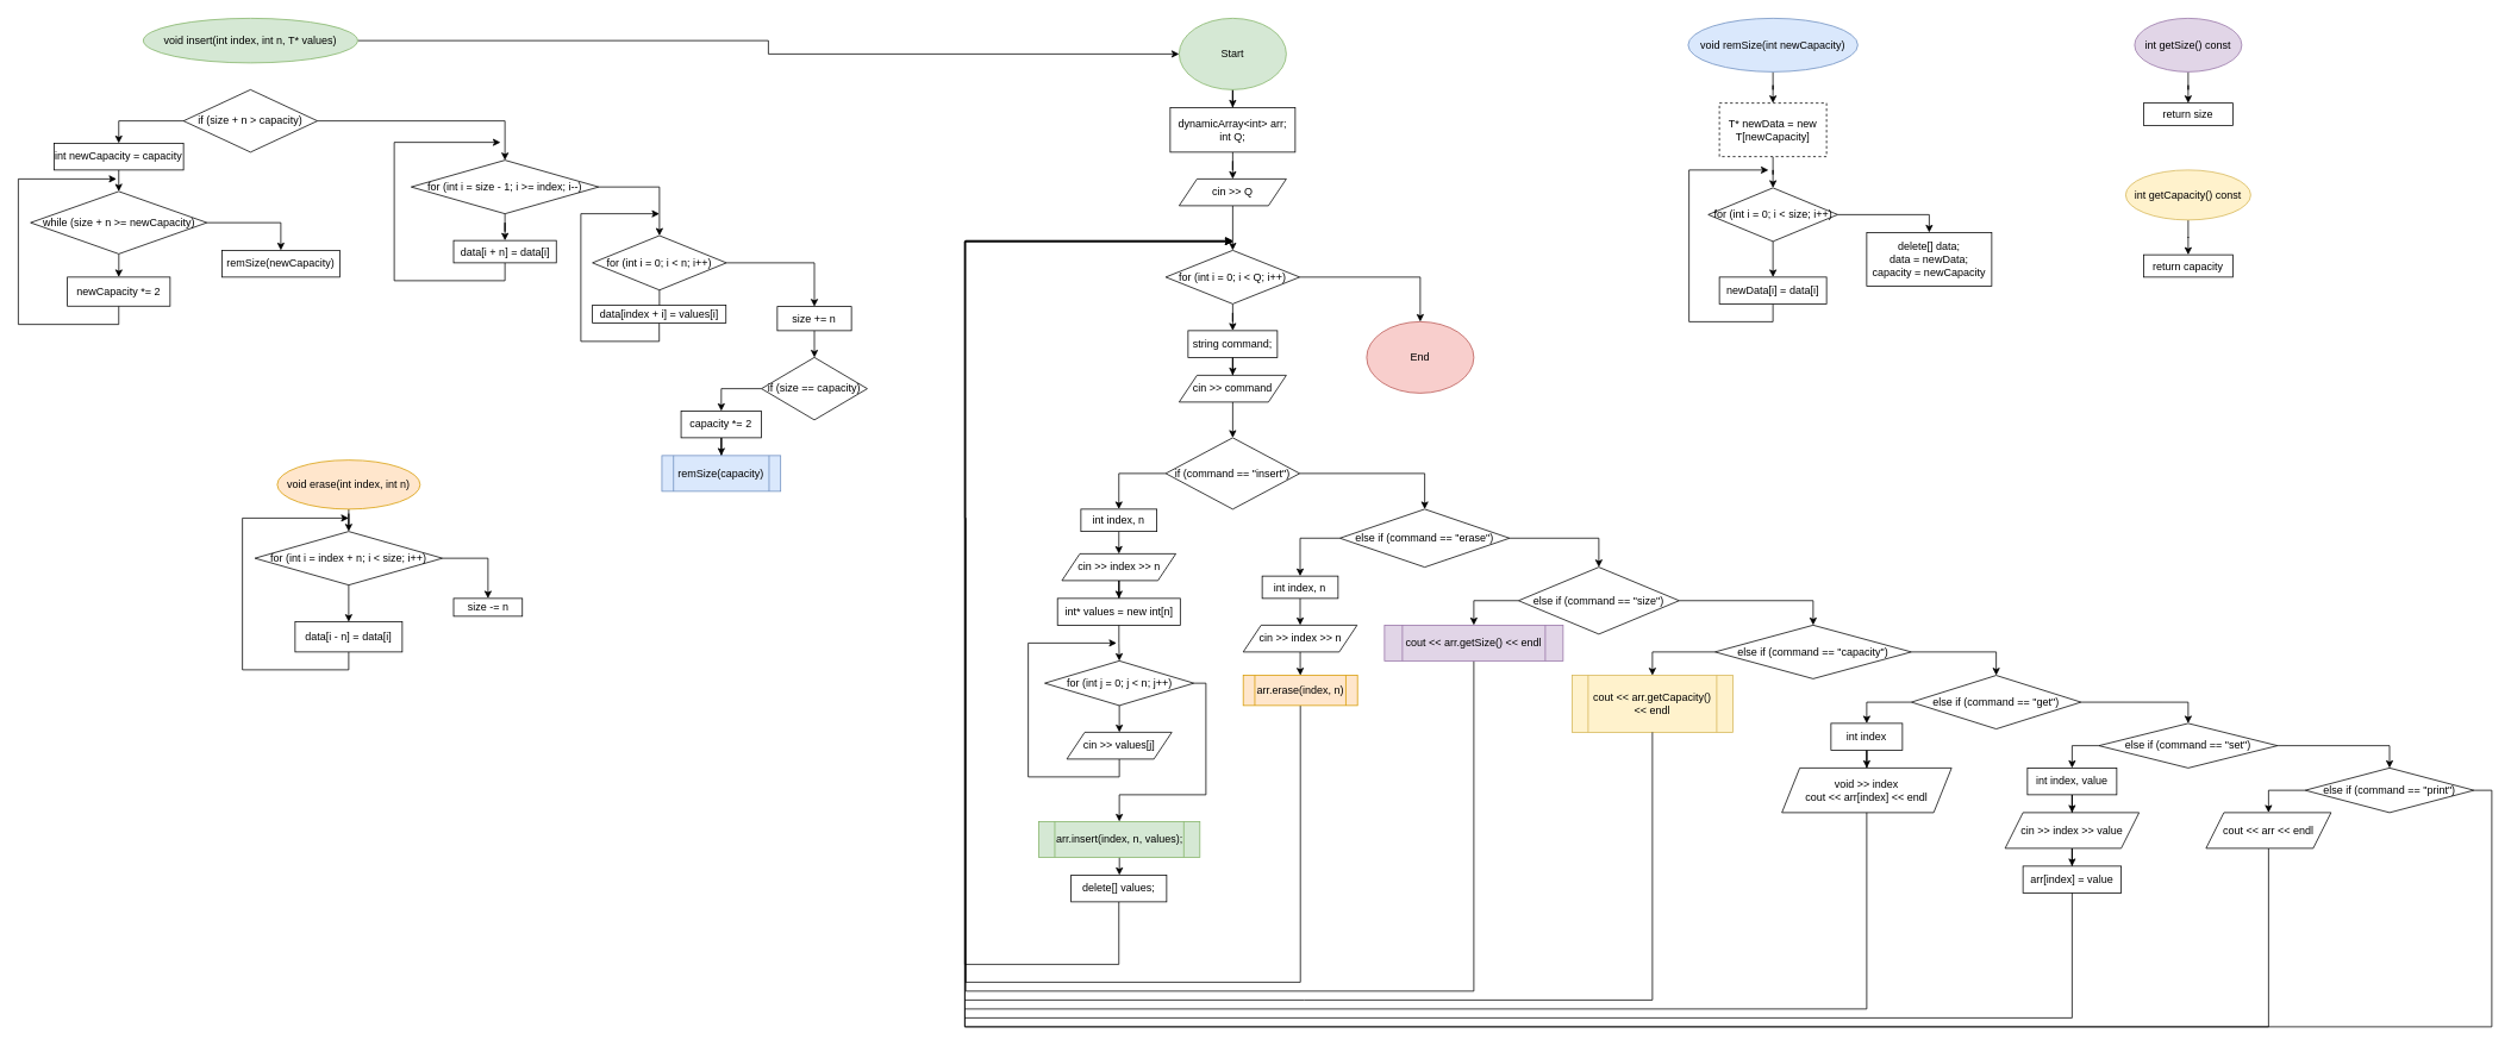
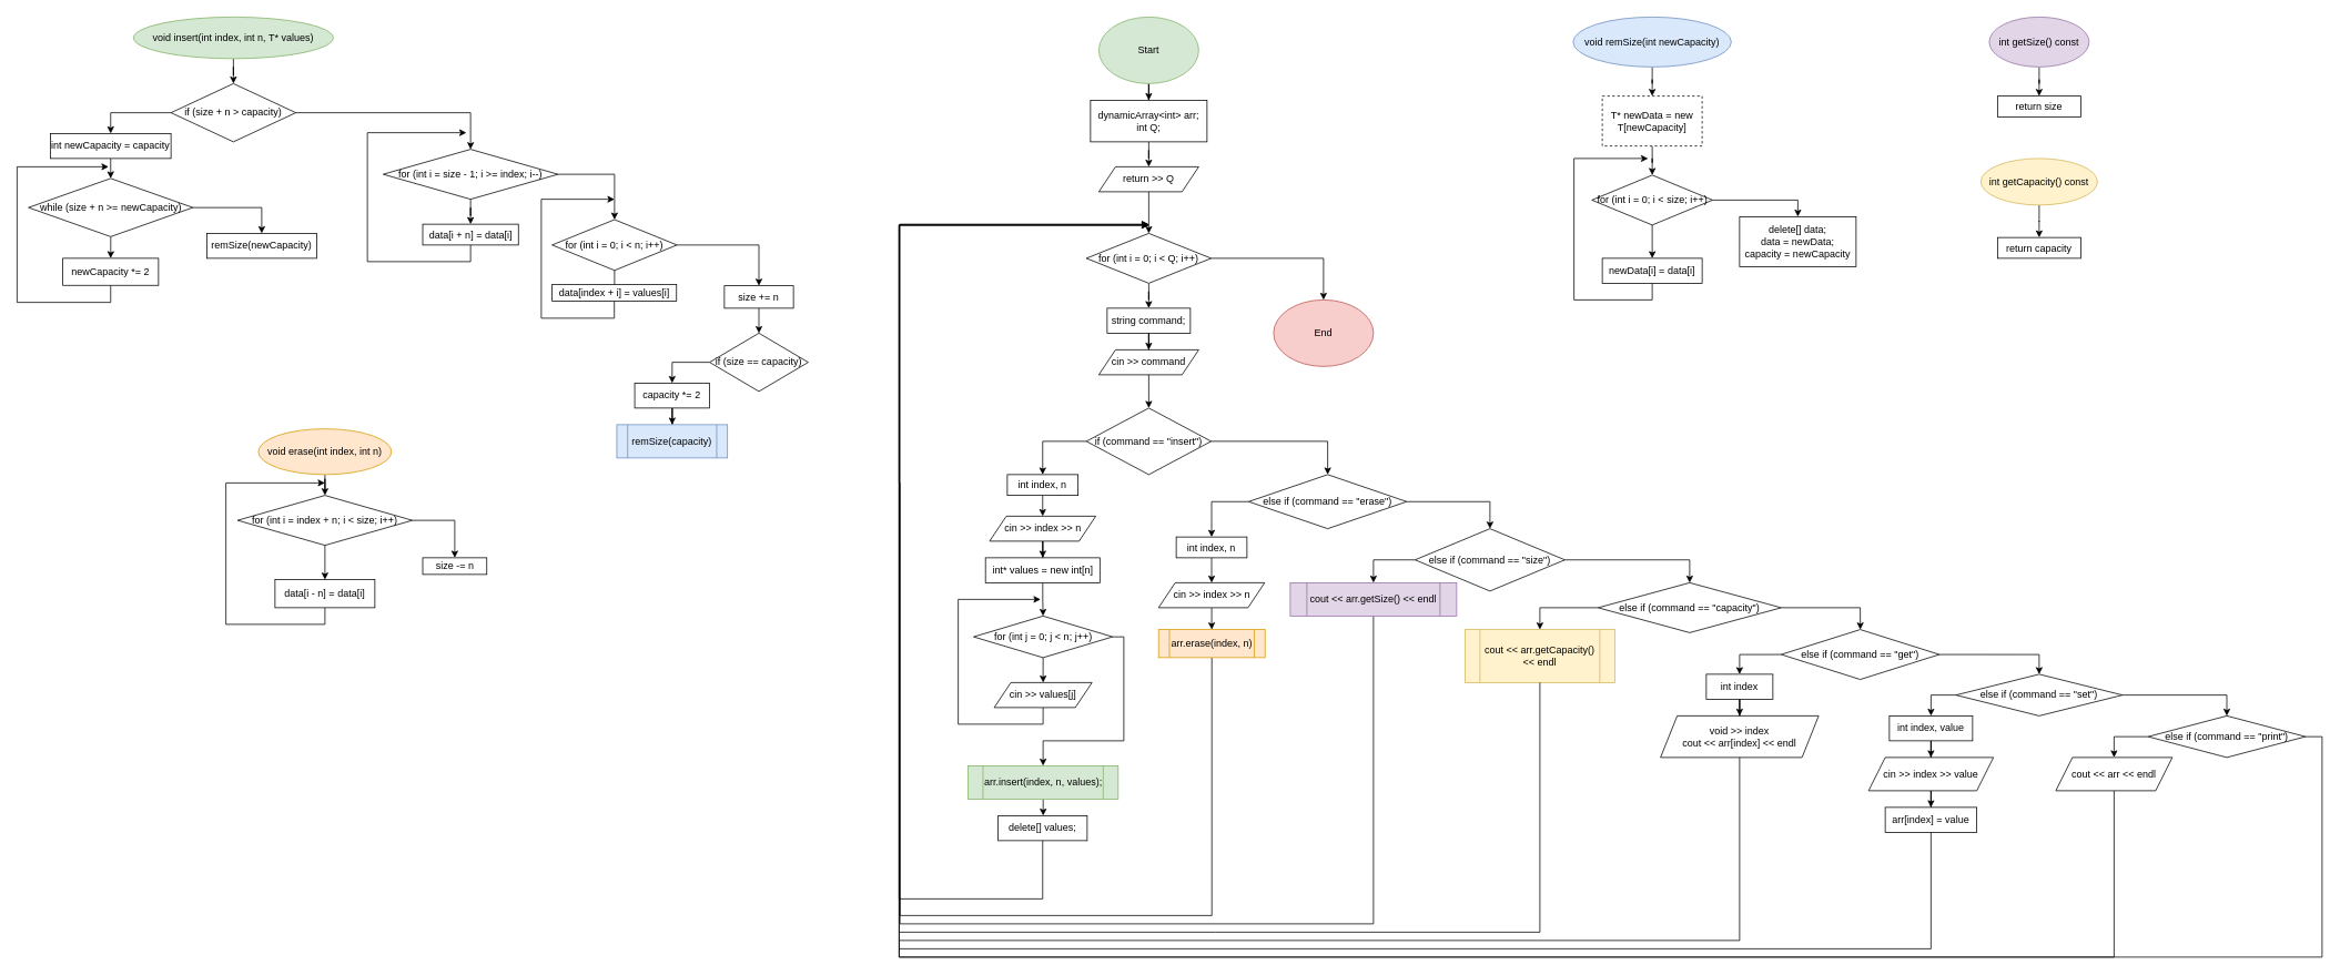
- <mxCell id="84" value="" style="edgeStyle=orthogonalEdgeStyle;rounded=0;orthogonalLoop=1;jettySize=auto;html=1;" edge="1" parent="1" source="85" target="3"><mxGeometry relative="1" as="geometry" /></mxCell>
+ <mxCell id="84" value="" style="edgeStyle=orthogonalEdgeStyle;rounded=0;orthogonalLoop=1;jettySize=auto;html=1;" edge="1" parent="1" source="85" target="88"><mxGeometry relative="1" as="geometry" /></mxCell>
- <mxCell id="8" value="cin &amp;gt;&amp;gt; Q" style="shape=parallelogram;perimeter=parallelogramPerimeter;whiteSpace=wrap;html=1;fixedSize=1;" parent="1" vertex="1"><mxGeometry x="1320" y="200" width="120" height="30" as="geometry" /></mxCell>
+ <mxCell id="8" value="return &amp;gt;&amp;gt; Q" style="shape=parallelogram;perimeter=parallelogramPerimeter;whiteSpace=wrap;html=1;fixedSize=1;" parent="1" vertex="1"><mxGeometry x="1320" y="200" width="120" height="30" as="geometry" /></mxCell>
